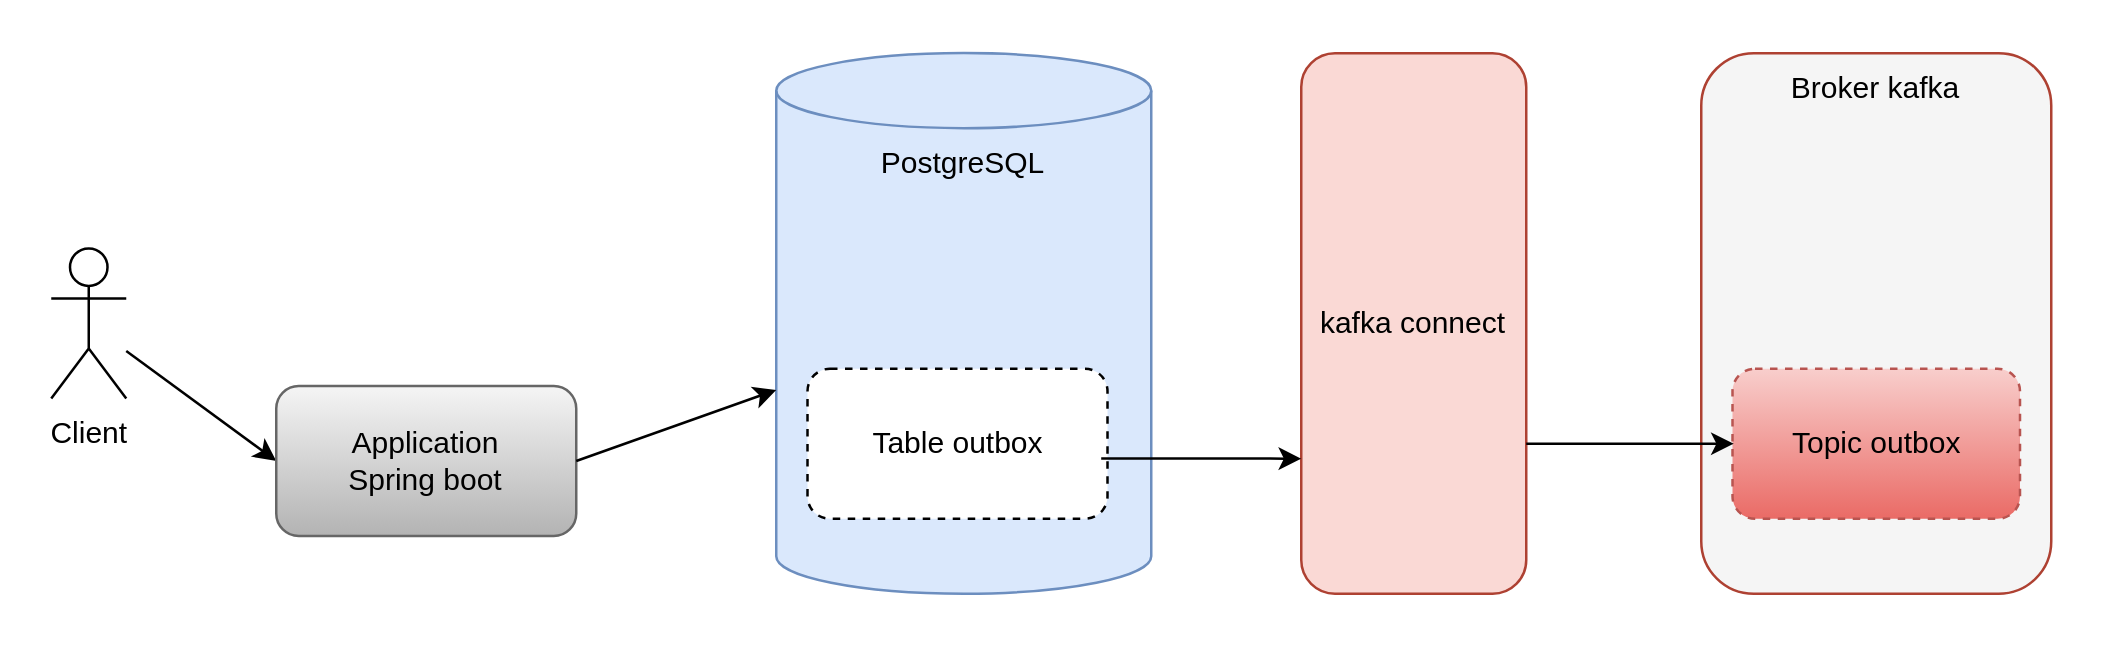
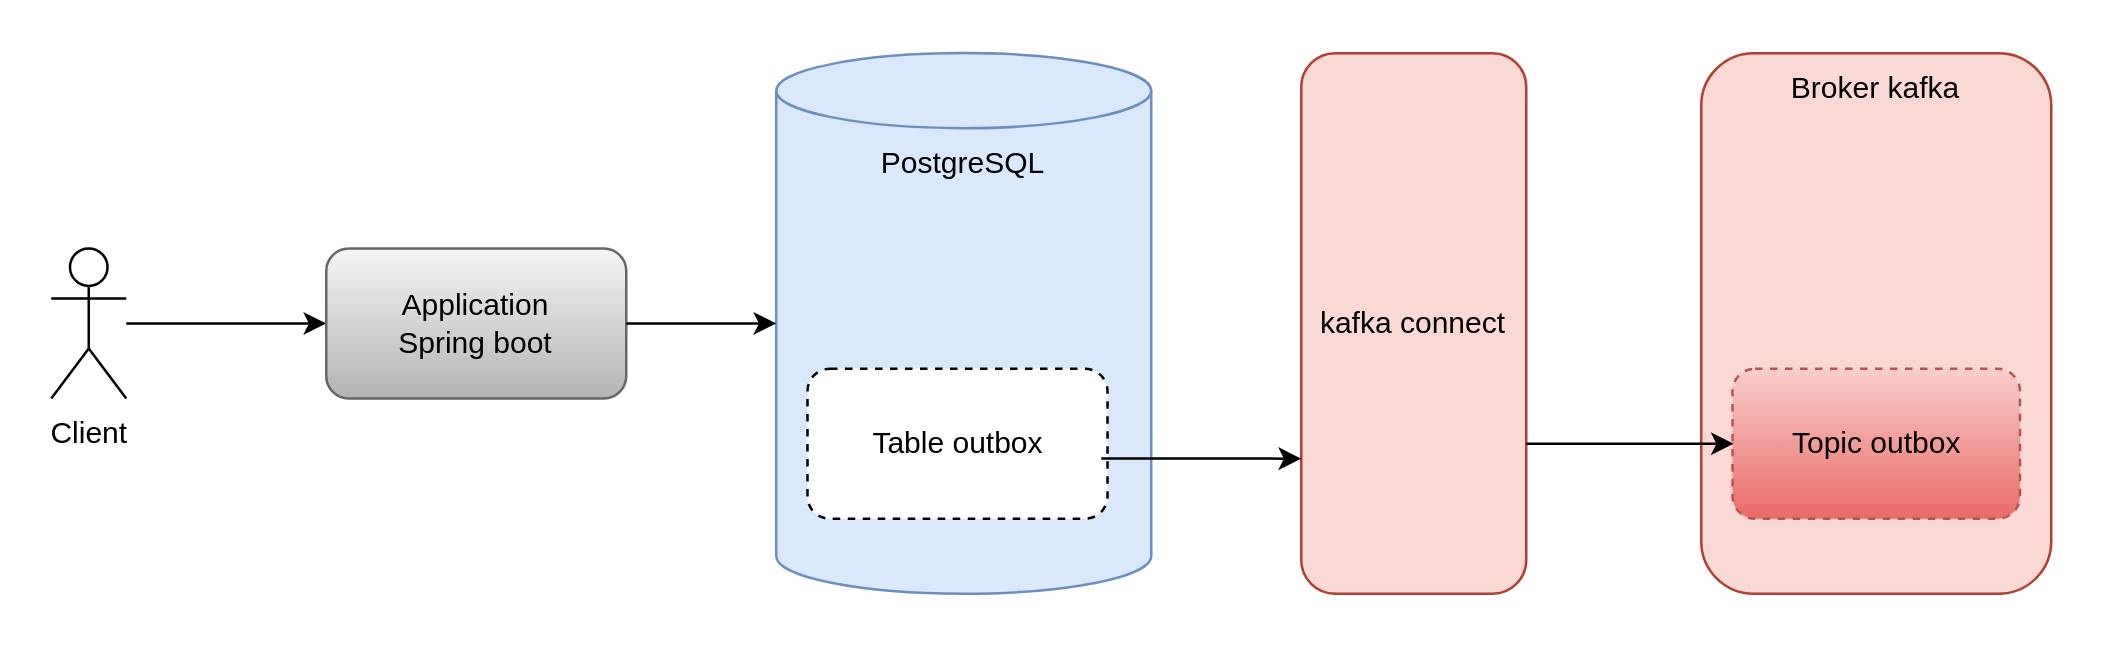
- <mxCell id="10" value="Broker kafka" style="rounded=1;whiteSpace=wrap;html=1;fillColor=#f5f5f5;strokeColor=#ae4132;verticalAlign=top;" vertex="1" parent="1"><mxGeometry x="680" y="20.75" width="140" height="216.25" as="geometry" /></mxCell>
+ <mxCell id="10" value="Broker kafka" style="rounded=1;whiteSpace=wrap;html=1;fillColor=#fad9d5;strokeColor=#ae4132;verticalAlign=top;" vertex="1" parent="1"><mxGeometry x="680" y="20.75" width="140" height="216.25" as="geometry" /></mxCell>
- <mxCell id="5" value="Application &lt;br&gt;Spring boot" style="rounded=1;whiteSpace=wrap;html=1;fillColor=#f5f5f5;strokeColor=#666666;gradientColor=#b3b3b3;" vertex="1" parent="1"><mxGeometry x="110" y="153.88" width="120" height="60" as="geometry" /></mxCell>
+ <mxCell id="5" value="Application &lt;br&gt;Spring boot" style="rounded=1;whiteSpace=wrap;html=1;fillColor=#f5f5f5;strokeColor=#666666;gradientColor=#b3b3b3;" vertex="1" parent="1"><mxGeometry x="130" y="98.88" width="120" height="60" as="geometry" /></mxCell>
